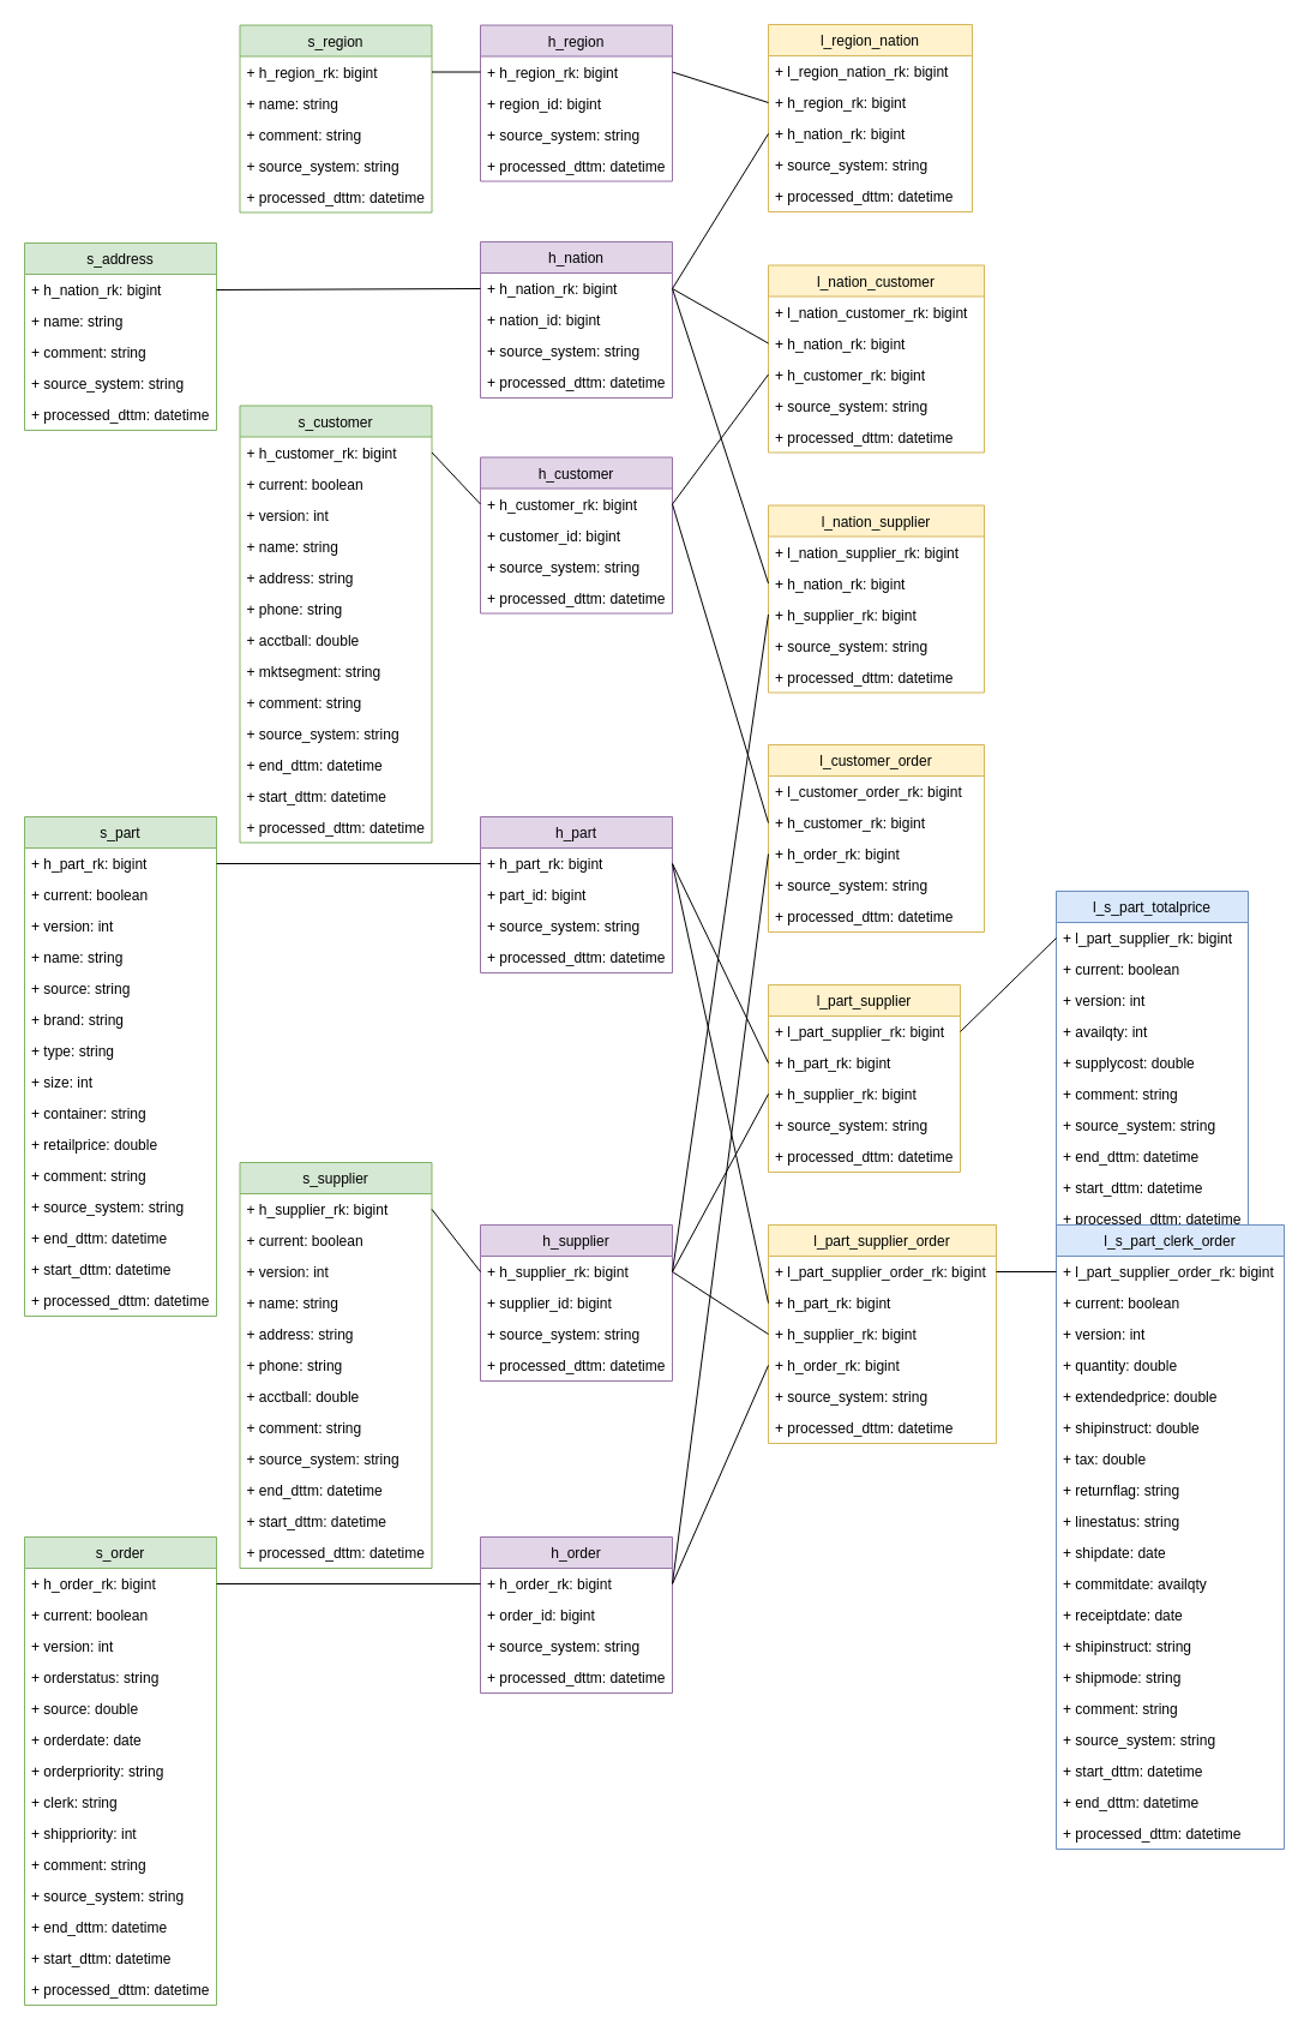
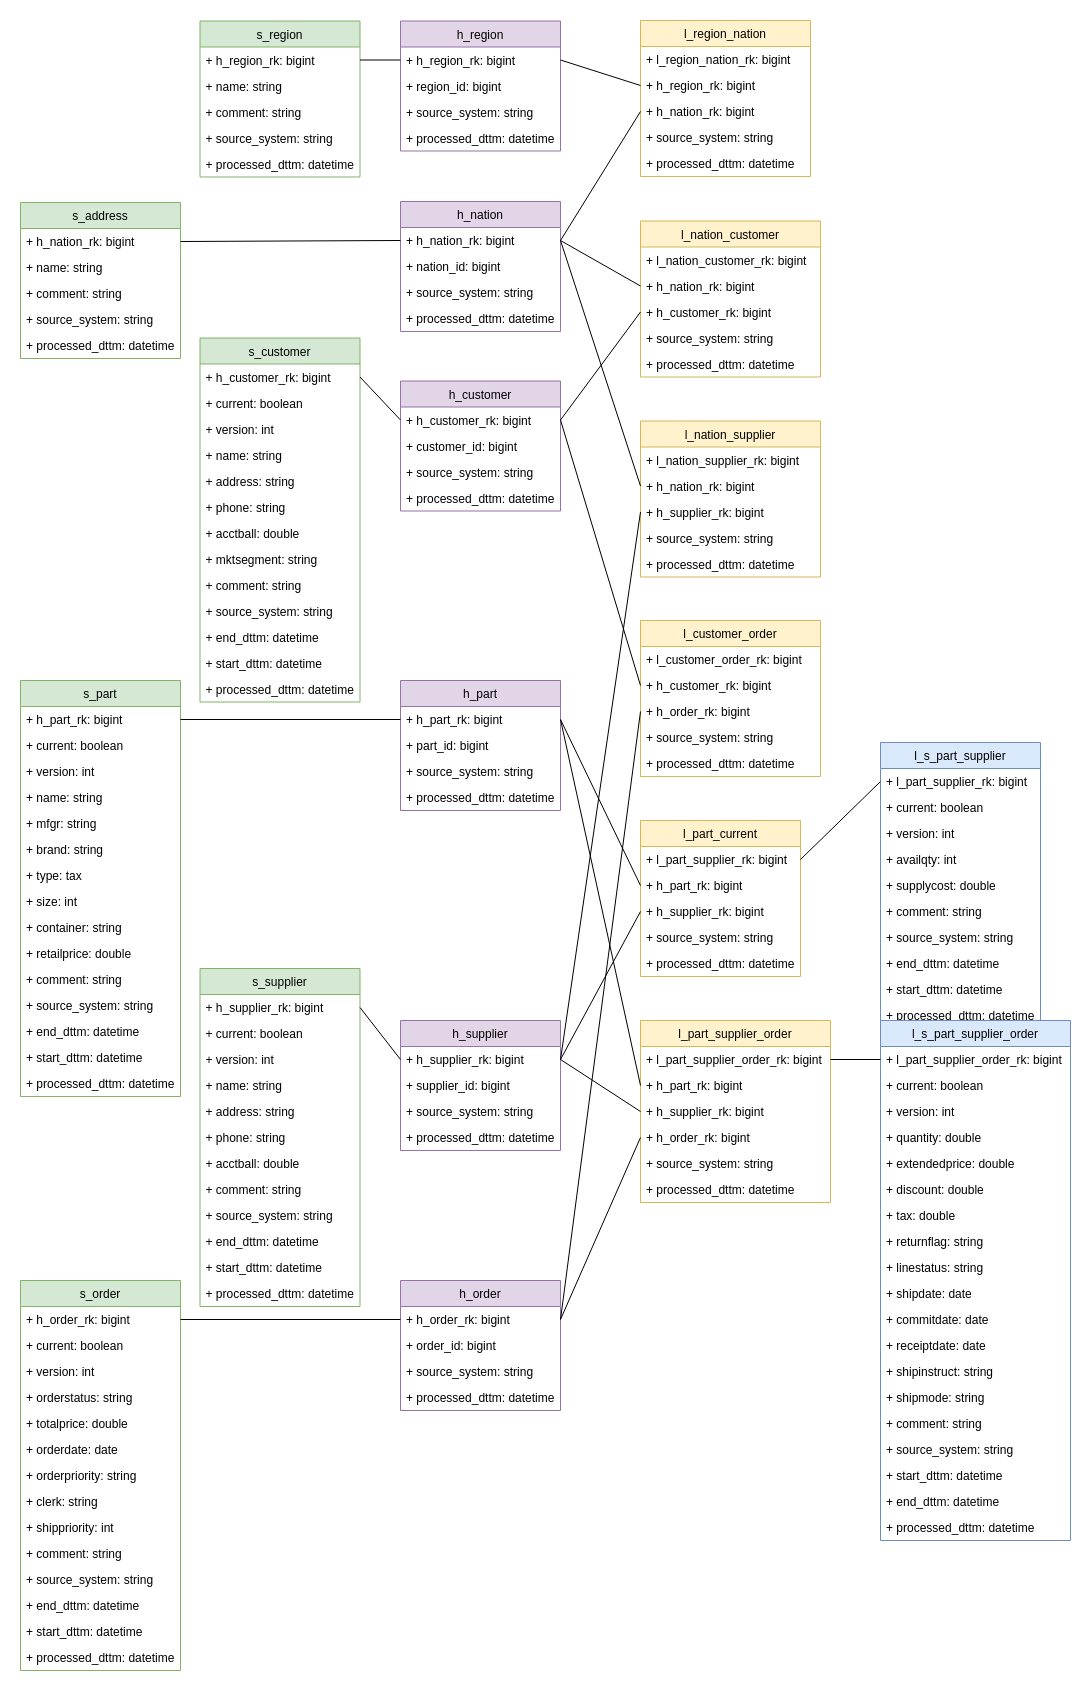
- <mxCell id="158" value="l_s_part_totalprice" parent="1" vertex="1" style="swimlane;fontStyle=0;childLayout=stackLayout;horizontal=1;startSize=26;fillColor=#dae8fc;horizontalStack=0;resizeParent=1;resizeParentMax=0;resizeLast=0;collapsible=1;marginBottom=0;strokeColor=#6c8ebf;"><mxGeometry as="geometry" height="286" width="160" x="880" y="742" /></mxCell>
+ <mxCell id="158" value="l_s_part_supplier" parent="1" vertex="1" style="swimlane;fontStyle=0;childLayout=stackLayout;horizontal=1;startSize=26;fillColor=#dae8fc;horizontalStack=0;resizeParent=1;resizeParentMax=0;resizeLast=0;collapsible=1;marginBottom=0;strokeColor=#6c8ebf;"><mxGeometry as="geometry" height="286" width="160" x="880" y="742" /></mxCell>
- <mxCell id="116" value="+ source: string" parent="111" vertex="1" style="text;strokeColor=none;fillColor=none;align=left;verticalAlign=top;spacingLeft=4;spacingRight=4;overflow=hidden;rotatable=0;points=[[0,0.5],[1,0.5]];portConstraint=eastwest;"><mxGeometry as="geometry" height="26" width="160" y="130" /></mxCell>
+ <mxCell id="116" value="+ mfgr: string" parent="111" vertex="1" style="text;strokeColor=none;fillColor=none;align=left;verticalAlign=top;spacingLeft=4;spacingRight=4;overflow=hidden;rotatable=0;points=[[0,0.5],[1,0.5]];portConstraint=eastwest;"><mxGeometry as="geometry" height="26" width="160" y="130" /></mxCell>
- <mxCell id="14" value="l_part_supplier" parent="1" vertex="1" style="swimlane;fontStyle=0;childLayout=stackLayout;horizontal=1;startSize=26;fillColor=#fff2cc;horizontalStack=0;resizeParent=1;resizeParentMax=0;resizeLast=0;collapsible=1;marginBottom=0;verticalAlign=middle;strokeColor=#d6b656;"><mxGeometry as="geometry" height="156" width="160" x="640" y="820" /></mxCell>
+ <mxCell id="14" value="l_part_current" parent="1" vertex="1" style="swimlane;fontStyle=0;childLayout=stackLayout;horizontal=1;startSize=26;fillColor=#fff2cc;horizontalStack=0;resizeParent=1;resizeParentMax=0;resizeLast=0;collapsible=1;marginBottom=0;verticalAlign=middle;strokeColor=#d6b656;"><mxGeometry as="geometry" height="156" width="160" x="640" y="820" /></mxCell>
- <mxCell id="118" value="+ type: string" parent="111" vertex="1" style="text;strokeColor=none;fillColor=none;align=left;verticalAlign=top;spacingLeft=4;spacingRight=4;overflow=hidden;rotatable=0;points=[[0,0.5],[1,0.5]];portConstraint=eastwest;"><mxGeometry as="geometry" height="26" width="160" y="182" /></mxCell>
+ <mxCell id="118" value="+ type: tax" parent="111" vertex="1" style="text;strokeColor=none;fillColor=none;align=left;verticalAlign=top;spacingLeft=4;spacingRight=4;overflow=hidden;rotatable=0;points=[[0,0.5],[1,0.5]];portConstraint=eastwest;"><mxGeometry as="geometry" height="26" width="160" y="182" /></mxCell>
- <mxCell id="169" value="l_s_part_clerk_order" parent="1" vertex="1" style="swimlane;fontStyle=0;childLayout=stackLayout;horizontal=1;startSize=26;fillColor=#dae8fc;horizontalStack=0;resizeParent=1;resizeParentMax=0;resizeLast=0;collapsible=1;marginBottom=0;strokeColor=#6c8ebf;"><mxGeometry as="geometry" height="520" width="190" x="880" y="1020" /></mxCell>
+ <mxCell id="169" value="l_s_part_supplier_order" parent="1" vertex="1" style="swimlane;fontStyle=0;childLayout=stackLayout;horizontal=1;startSize=26;fillColor=#dae8fc;horizontalStack=0;resizeParent=1;resizeParentMax=0;resizeLast=0;collapsible=1;marginBottom=0;strokeColor=#6c8ebf;"><mxGeometry as="geometry" height="520" width="190" x="880" y="1020" /></mxCell>
- <mxCell id="175" value="+ shipinstruct: double" parent="169" vertex="1" style="text;strokeColor=none;fillColor=none;align=left;verticalAlign=top;spacingLeft=4;spacingRight=4;overflow=hidden;rotatable=0;points=[[0,0.5],[1,0.5]];portConstraint=eastwest;"><mxGeometry as="geometry" height="26" width="190" y="156" /></mxCell>
+ <mxCell id="175" value="+ discount: double" parent="169" vertex="1" style="text;strokeColor=none;fillColor=none;align=left;verticalAlign=top;spacingLeft=4;spacingRight=4;overflow=hidden;rotatable=0;points=[[0,0.5],[1,0.5]];portConstraint=eastwest;"><mxGeometry as="geometry" height="26" width="190" y="156" /></mxCell>
- <mxCell id="180" value="+ commitdate: availqty" parent="169" vertex="1" style="text;strokeColor=none;fillColor=none;align=left;verticalAlign=top;spacingLeft=4;spacingRight=4;overflow=hidden;rotatable=0;points=[[0,0.5],[1,0.5]];portConstraint=eastwest;"><mxGeometry as="geometry" height="26" width="190" y="286" /></mxCell>
+ <mxCell id="180" value="+ commitdate: date" parent="169" vertex="1" style="text;strokeColor=none;fillColor=none;align=left;verticalAlign=top;spacingLeft=4;spacingRight=4;overflow=hidden;rotatable=0;points=[[0,0.5],[1,0.5]];portConstraint=eastwest;"><mxGeometry as="geometry" height="26" width="190" y="286" /></mxCell>
- <mxCell id="146" value="+ source: double" parent="141" vertex="1" style="text;strokeColor=none;fillColor=none;align=left;verticalAlign=top;spacingLeft=4;spacingRight=4;overflow=hidden;rotatable=0;points=[[0,0.5],[1,0.5]];portConstraint=eastwest;"><mxGeometry as="geometry" height="26" width="160" y="130" /></mxCell>
+ <mxCell id="146" value="+ totalprice: double" parent="141" vertex="1" style="text;strokeColor=none;fillColor=none;align=left;verticalAlign=top;spacingLeft=4;spacingRight=4;overflow=hidden;rotatable=0;points=[[0,0.5],[1,0.5]];portConstraint=eastwest;"><mxGeometry as="geometry" height="26" width="160" y="130" /></mxCell>
